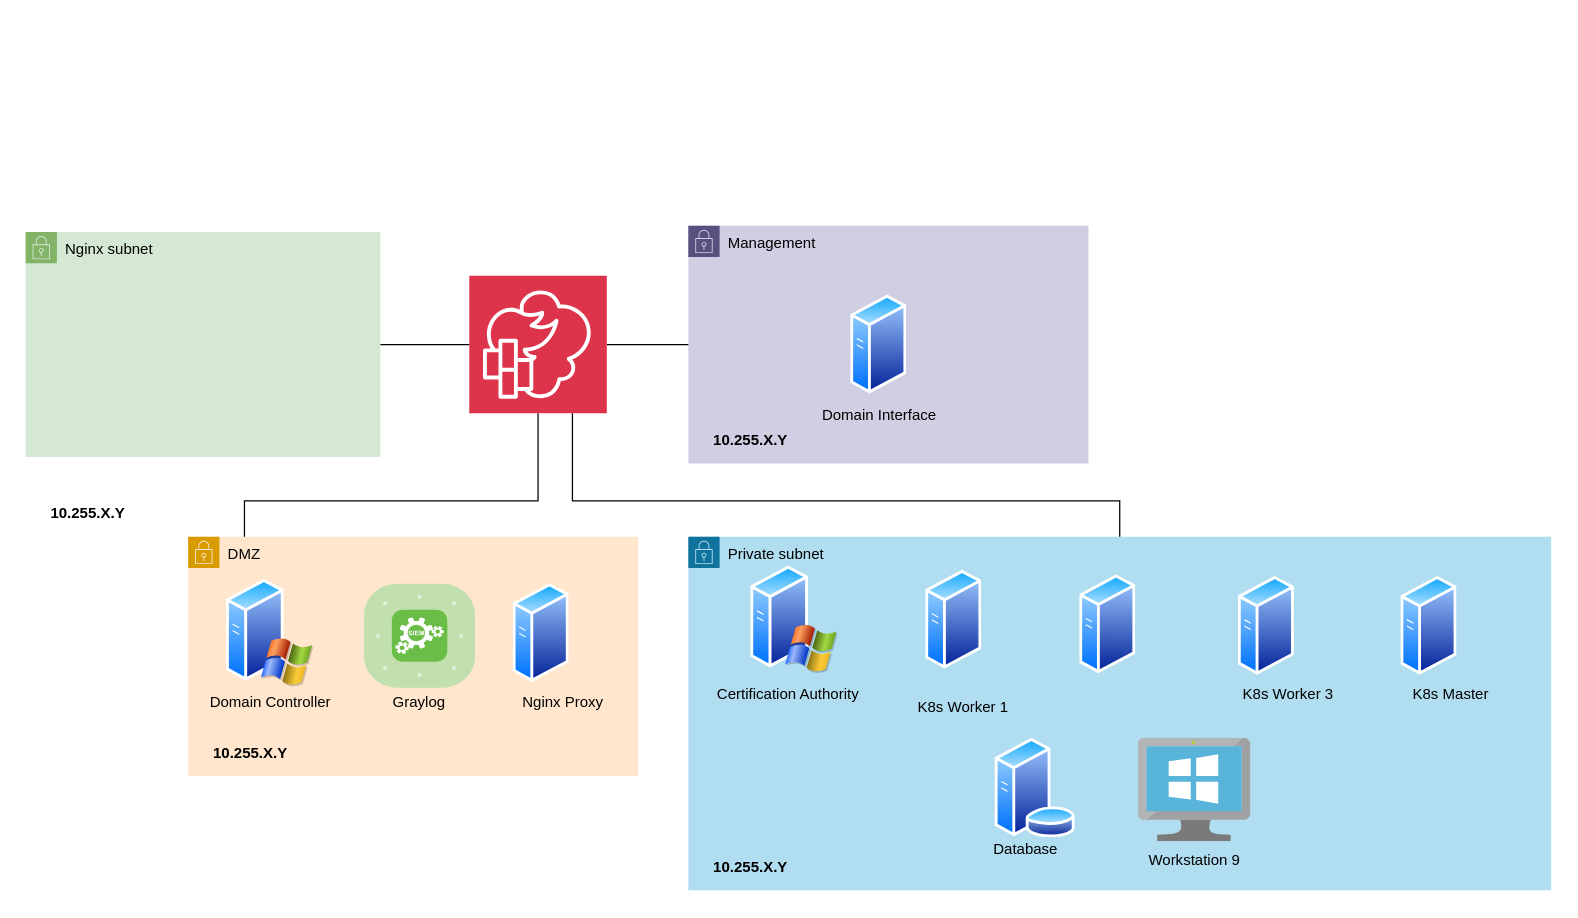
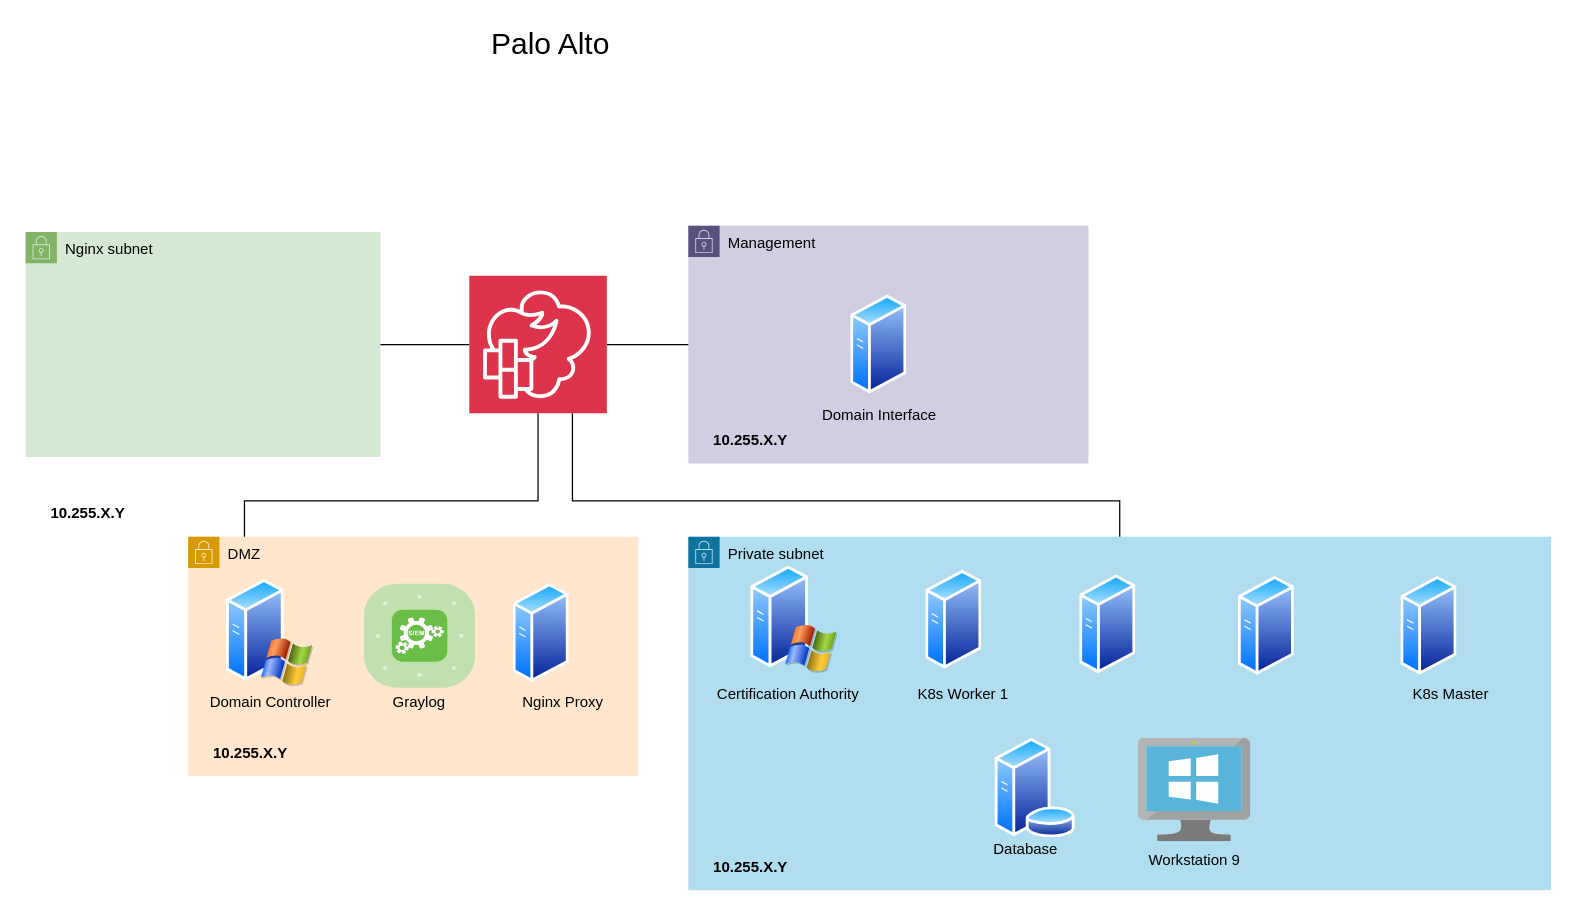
+ <mxCell id="27" value="&lt;span style=&quot;font-size: 24px;&quot;&gt;Palo Alto&lt;/span&gt;" style="text;html=1;align=center;verticalAlign=middle;whiteSpace=wrap;rounded=0;" vertex="1" parent="1"><mxGeometry x="310" y="20" width="260" height="30" as="geometry" /></mxCell>
- <mxCell id="14" value="&lt;span style=&quot;text-wrap-mode: nowrap;&quot;&gt;K8s Worker 3&lt;/span&gt;" style="text;html=1;align=center;verticalAlign=middle;whiteSpace=wrap;rounded=0;" vertex="1" parent="2"><mxGeometry x="450" y="111.27" width="60" height="30" as="geometry" /></mxCell>
- <mxCell id="7" value="&lt;span style=&quot;text-wrap-mode: nowrap;&quot;&gt;K8s Worker 1&lt;/span&gt;" style="text;html=1;align=center;verticalAlign=middle;whiteSpace=wrap;rounded=0;" vertex="1" parent="2"><mxGeometry x="190" y="121.27" width="60" height="30" as="geometry" /></mxCell>
+ <mxCell id="7" value="&lt;span style=&quot;text-wrap-mode: nowrap;&quot;&gt;K8s Worker 1&lt;/span&gt;" style="text;html=1;align=center;verticalAlign=middle;whiteSpace=wrap;rounded=0;" vertex="1" parent="2"><mxGeometry x="190" y="111.27" width="60" height="30" as="geometry" /></mxCell>
